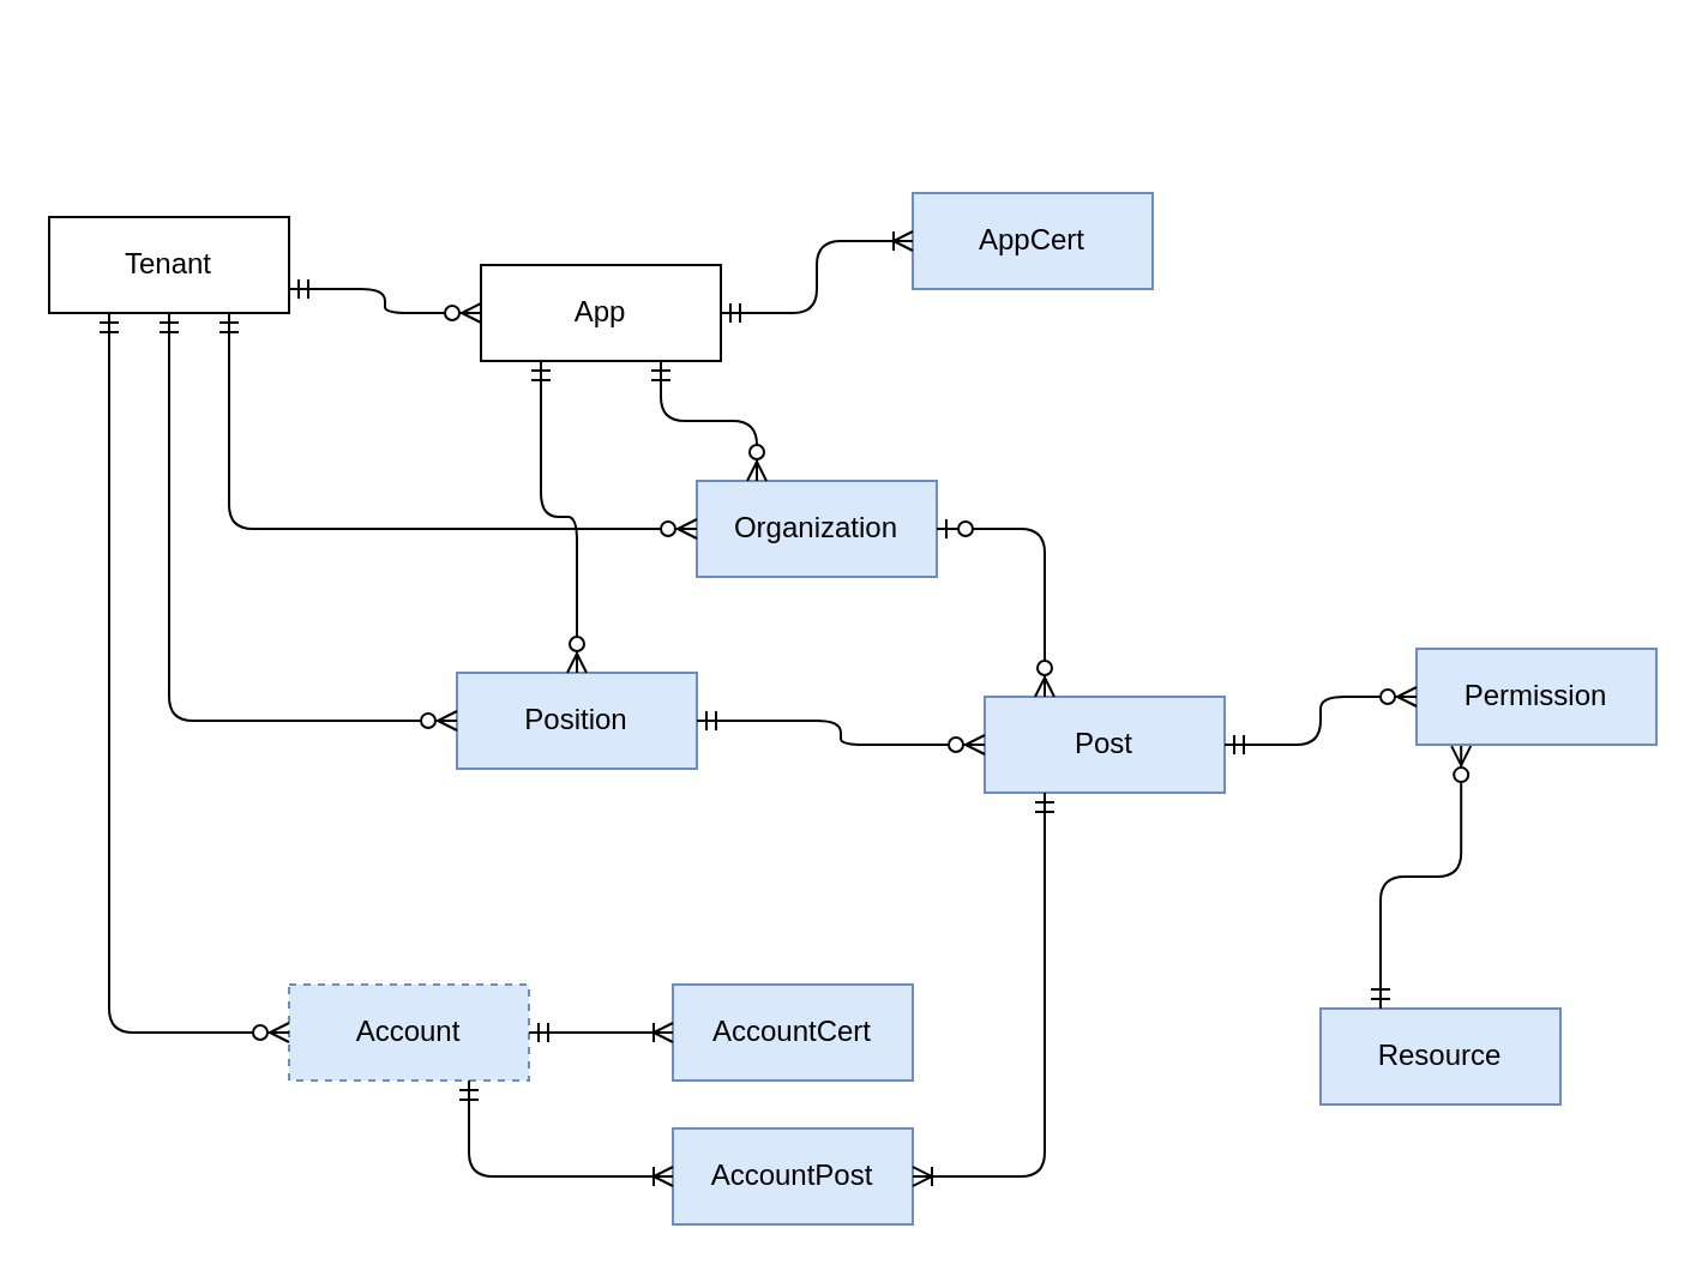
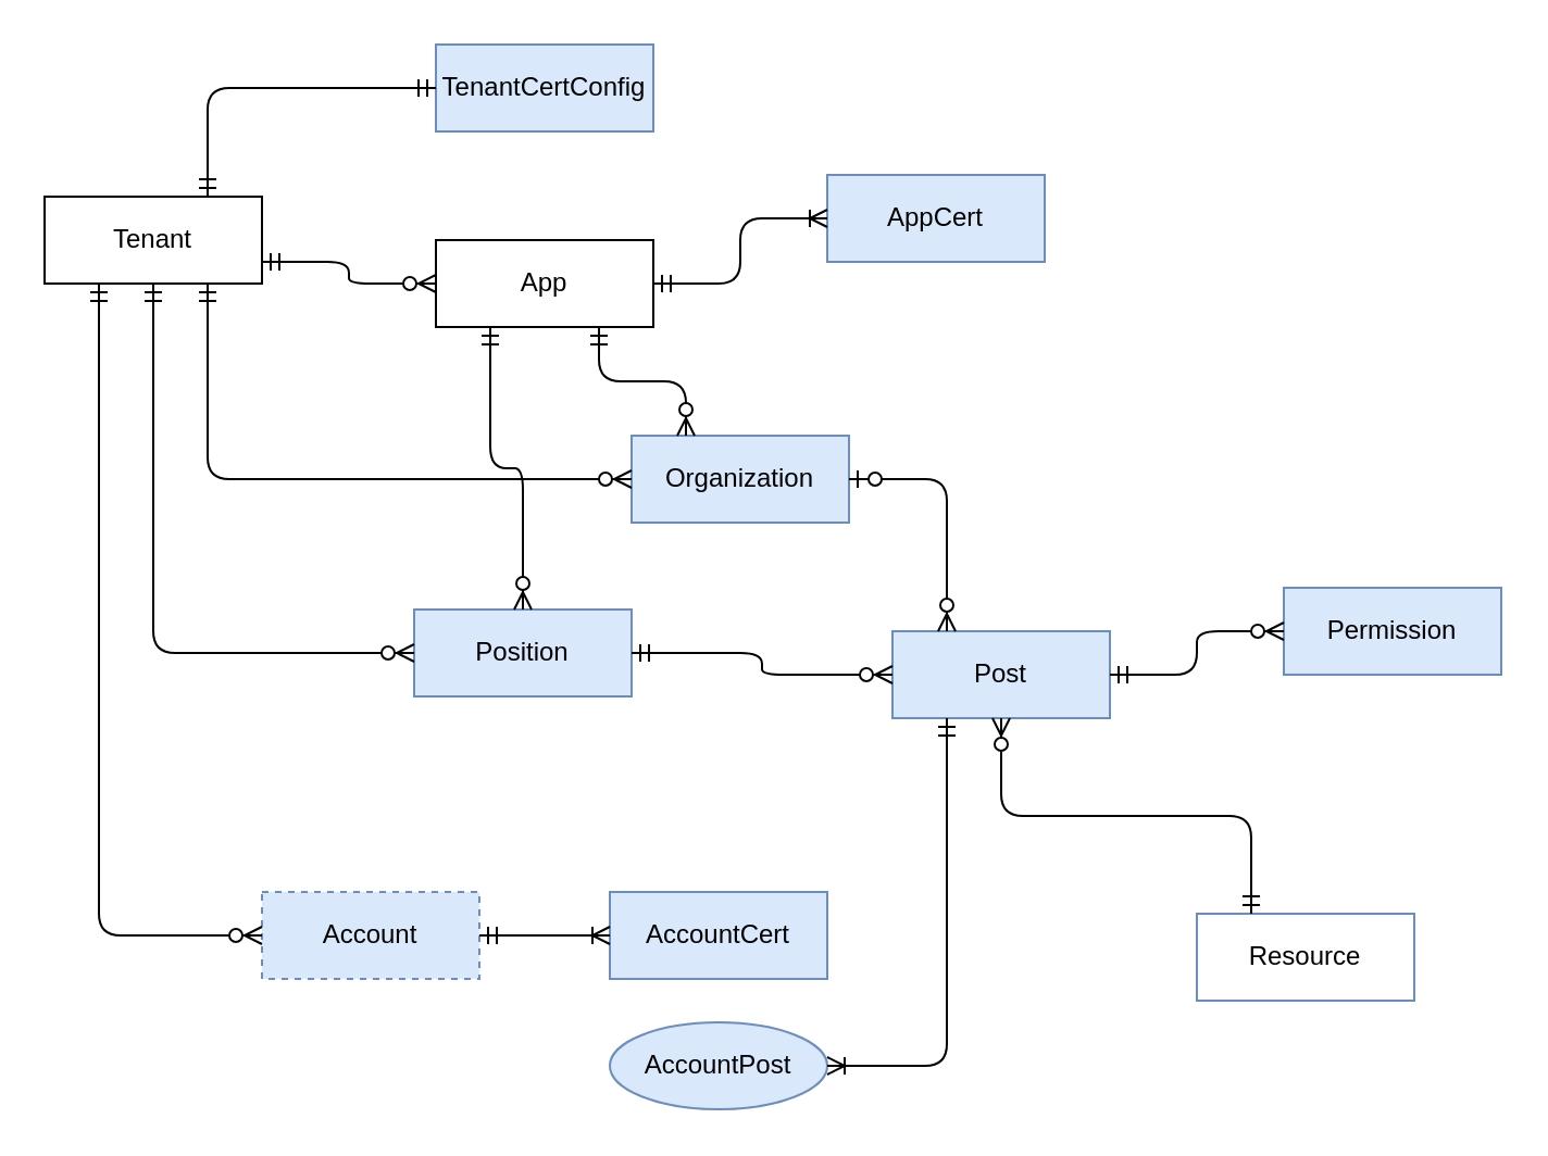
+ <mxCell id="14" value="" style="edgeStyle=orthogonalEdgeStyle;fontSize=12;html=1;endArrow=ERmandOne;startArrow=ERmandOne;exitX=0.75;exitY=0;exitDx=0;exitDy=0;entryX=0;entryY=0.5;entryDx=0;entryDy=0;endFill=0;" edge="1" parent="1" source="2" target="3"><mxGeometry width="100" height="100" relative="1" as="geometry"><mxPoint x="160" y="240" as="sourcePoint" /><mxPoint x="260" y="140" as="targetPoint" /></mxGeometry></mxCell>
+ <mxCell id="3" value="TenantCertConfig" style="whiteSpace=wrap;html=1;align=center;fillColor=#dae8fc;strokeColor=#6c8ebf;" vertex="1" parent="1"><mxGeometry x="200" y="20" width="100" height="40" as="geometry" /></mxCell>
- <mxCell id="28" value="" style="edgeStyle=orthogonalEdgeStyle;fontSize=12;html=1;endArrow=ERzeroToMany;startArrow=ERmandOne;endFill=1;entryX=0.186;entryY=1.014;entryDx=0;entryDy=0;exitX=0.25;exitY=0;exitDx=0;exitDy=0;entryPerimeter=0;" edge="1" parent="1" source="10" target="13"><mxGeometry width="100" height="100" relative="1" as="geometry"><mxPoint x="530" y="370" as="sourcePoint" /><mxPoint x="610" y="350" as="targetPoint" /></mxGeometry></mxCell>
+ <mxCell id="28" value="" style="edgeStyle=orthogonalEdgeStyle;fontSize=12;html=1;endArrow=ERzeroToMany;startArrow=ERmandOne;endFill=1;exitX=0.25;exitY=0;exitDx=0;exitDy=0;" edge="1" parent="1" source="10" target="11"><mxGeometry width="100" height="100" relative="1" as="geometry"><mxPoint x="530" y="370" as="sourcePoint" /><mxPoint x="610" y="350" as="targetPoint" /></mxGeometry></mxCell>
- <mxCell id="10" value="Resource" style="whiteSpace=wrap;html=1;align=center;fillColor=#dae8fc;strokeColor=#6c8ebf;" vertex="1" parent="1"><mxGeometry x="550" y="420" width="100" height="40" as="geometry" /></mxCell>
+ <mxCell id="10" value="Resource" style="whiteSpace=wrap;html=1;align=center;fillColor=#ffffff;strokeColor=#6c8ebf;" vertex="1" parent="1"><mxGeometry x="550" y="420" width="100" height="40" as="geometry" /></mxCell>
- <mxCell id="21" value="" style="edgeStyle=orthogonalEdgeStyle;fontSize=12;html=1;endArrow=ERoneToMany;startArrow=ERmandOne;exitX=0.75;exitY=1;exitDx=0;exitDy=0;endFill=0;entryX=0;entryY=0.5;entryDx=0;entryDy=0;" edge="1" parent="1" source="8" target="9"><mxGeometry width="100" height="100" relative="1" as="geometry"><mxPoint x="230" y="440" as="sourcePoint" /><mxPoint x="290" y="440" as="targetPoint" /></mxGeometry></mxCell>
- <mxCell id="9" value="AccountPost" style="whiteSpace=wrap;html=1;align=center;fillColor=#dae8fc;strokeColor=#6c8ebf;" vertex="1" parent="1"><mxGeometry x="280" y="470" width="100" height="40" as="geometry" /></mxCell>
+ <mxCell id="9" value="AccountPost" style="ellipse;whiteSpace=wrap;html=1;align=center;fillColor=#dae8fc;strokeColor=#6c8ebf;" vertex="1" parent="1"><mxGeometry x="280" y="470" width="100" height="40" as="geometry" /></mxCell>
